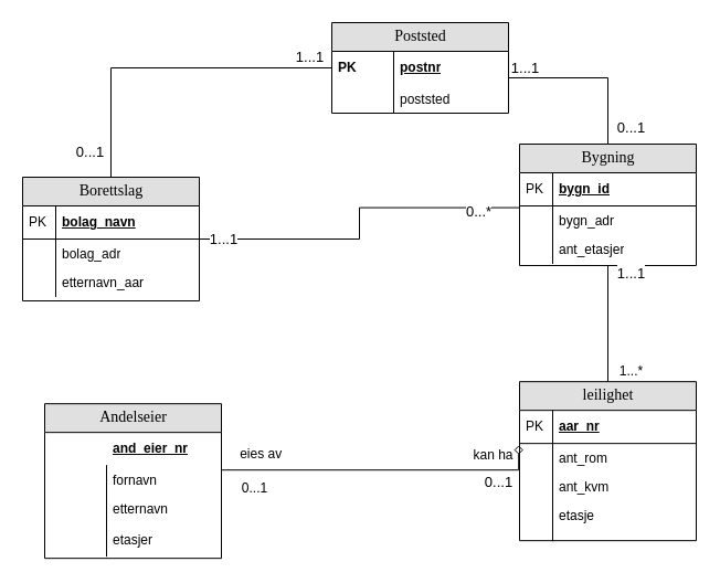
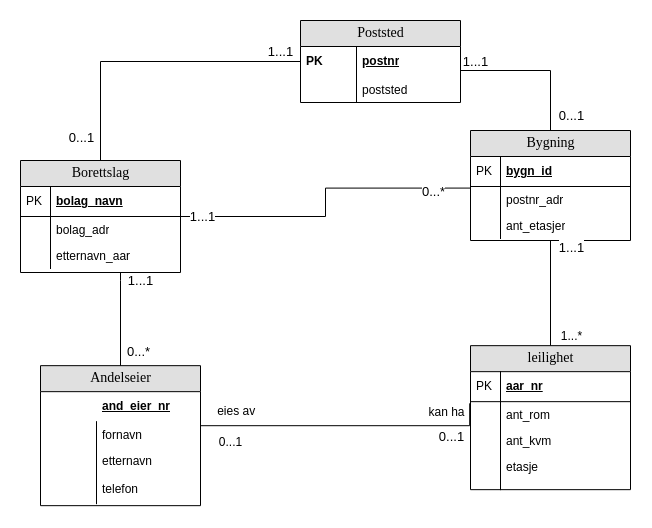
- <mxCell id="13" value="bygn_adr" style="shape=partialRectangle;top=0;left=0;right=0;bottom=0;html=1;align=left;verticalAlign=top;fillColor=none;spacingLeft=34;spacingRight=4;whiteSpace=wrap;overflow=hidden;rotatable=0;points=[[0,0.5],[1,0.5]];portConstraint=eastwest;dropTarget=0;" parent="10" vertex="1"><mxGeometry y="56" width="160" height="26" as="geometry" /></mxCell>
+ <mxCell id="13" value="postnr_adr" style="shape=partialRectangle;top=0;left=0;right=0;bottom=0;html=1;align=left;verticalAlign=top;fillColor=none;spacingLeft=34;spacingRight=4;whiteSpace=wrap;overflow=hidden;rotatable=0;points=[[0,0.5],[1,0.5]];portConstraint=eastwest;dropTarget=0;" parent="10" vertex="1"><mxGeometry y="56" width="160" height="26" as="geometry" /></mxCell>
+ <mxCell id="44" value="1...1" style="edgeStyle=orthogonalEdgeStyle;rounded=0;orthogonalLoop=1;jettySize=auto;html=1;endArrow=none;endFill=0;fontSize=13;entryX=0.5;entryY=0;entryDx=0;entryDy=0;" parent="1" source="52" target="36" edge="1"><mxGeometry x="-0.822" y="20" relative="1" as="geometry"><mxPoint x="100" y="481" as="targetPoint" /><Array as="points"><mxPoint x="120" y="280" /><mxPoint x="120" y="280" /></Array><mxPoint as="offset" /></mxGeometry></mxCell>
+ <mxCell id="45" value="0...*" style="edgeLabel;html=1;align=center;verticalAlign=middle;resizable=0;points=[];fontSize=13;" parent="44" vertex="1" connectable="0"><mxGeometry x="0.675" y="3" relative="1" as="geometry"><mxPoint x="14" as="offset" /></mxGeometry></mxCell>
- <mxCell id="31" style="edgeStyle=orthogonalEdgeStyle;rounded=0;orthogonalLoop=1;jettySize=auto;html=1;entryX=-0.005;entryY=0.064;entryDx=0;entryDy=0;fontSize=14;endArrow=diamond;endFill=0;entryPerimeter=0;" parent="1" source="36" target="23" edge="1"><mxGeometry relative="1" as="geometry"><Array as="points"><mxPoint x="469" y="425.17" /></Array></mxGeometry></mxCell>
+ <mxCell id="31" style="edgeStyle=orthogonalEdgeStyle;rounded=0;orthogonalLoop=1;jettySize=auto;html=1;entryX=-0.005;entryY=0.064;entryDx=0;entryDy=0;fontSize=14;endArrow=none;endFill=0;entryPerimeter=0;" parent="1" source="36" target="23" edge="1"><mxGeometry relative="1" as="geometry"><Array as="points"><mxPoint x="469" y="425.17" /></Array></mxGeometry></mxCell>
- <mxCell id="42" value="etasjer" style="shape=partialRectangle;top=0;left=0;right=0;bottom=0;html=1;align=left;verticalAlign=top;fillColor=none;spacingLeft=60;spacingRight=4;whiteSpace=wrap;overflow=hidden;rotatable=0;points=[[0,0.5],[1,0.5]];portConstraint=eastwest;dropTarget=0;" parent="36" vertex="1"><mxGeometry y="110" width="160" height="28" as="geometry" /></mxCell>
+ <mxCell id="42" value="telefon" style="shape=partialRectangle;top=0;left=0;right=0;bottom=0;html=1;align=left;verticalAlign=top;fillColor=none;spacingLeft=60;spacingRight=4;whiteSpace=wrap;overflow=hidden;rotatable=0;points=[[0,0.5],[1,0.5]];portConstraint=eastwest;dropTarget=0;" parent="36" vertex="1"><mxGeometry y="110" width="160" height="28" as="geometry" /></mxCell>
